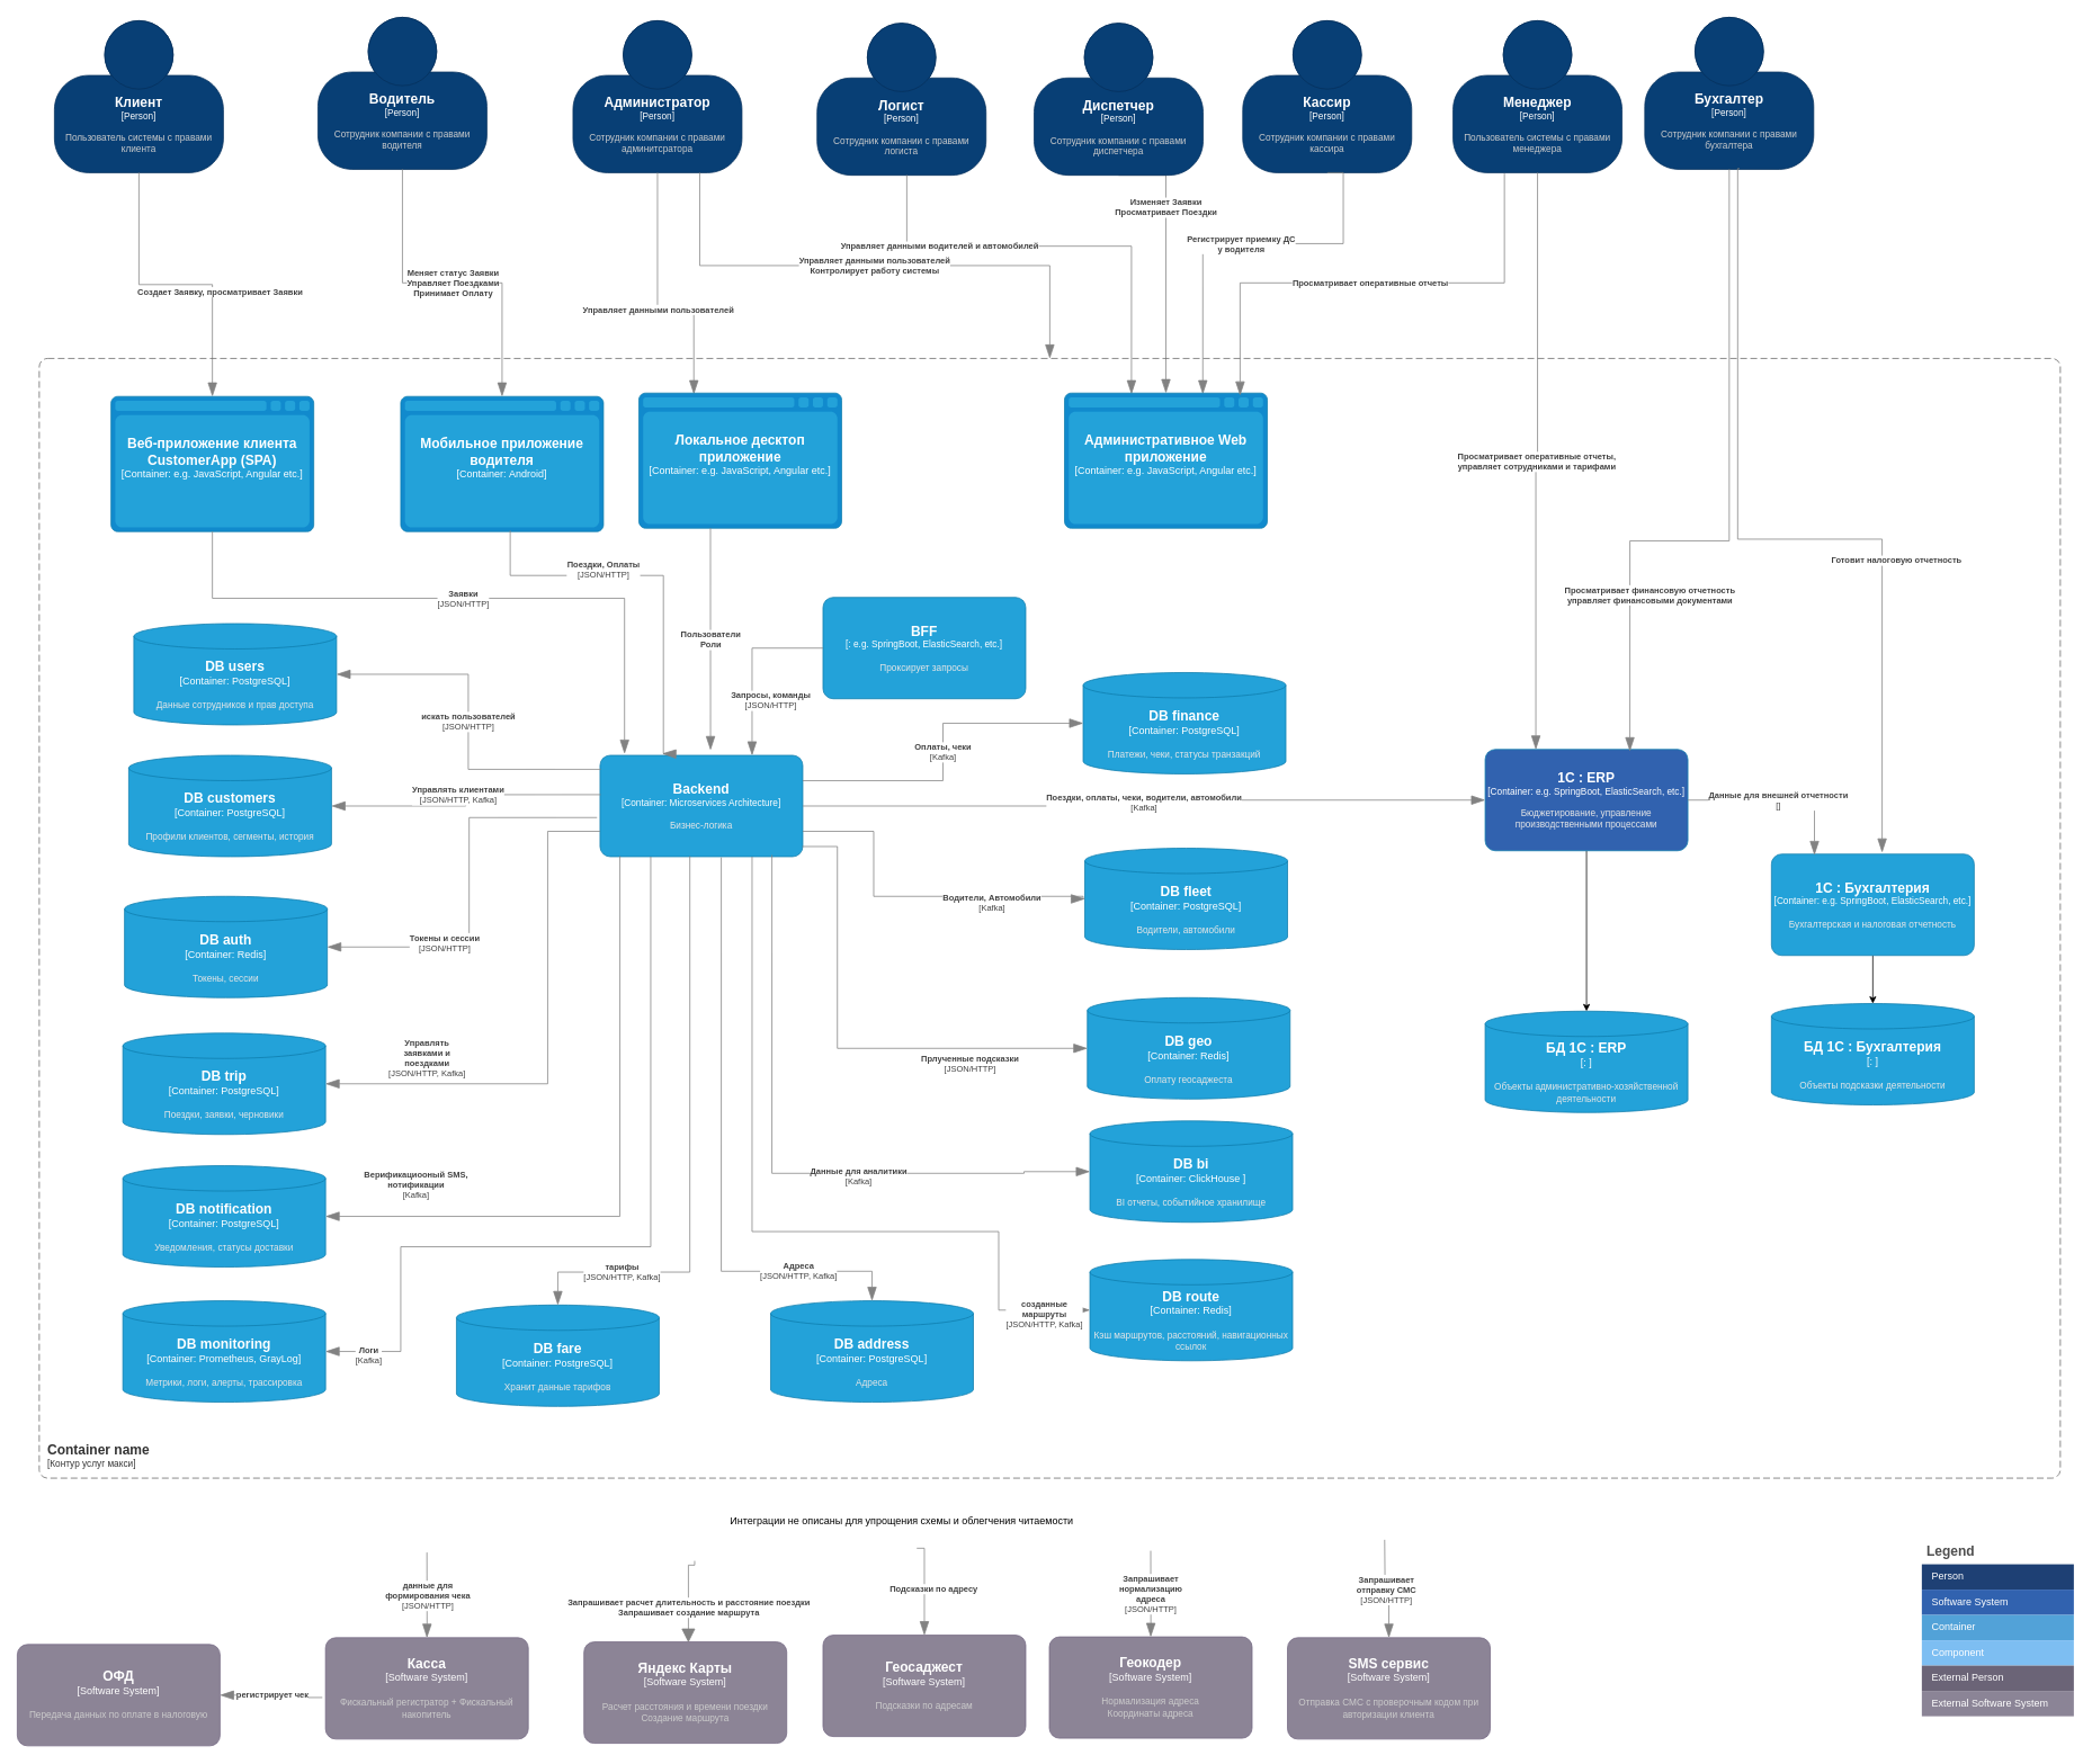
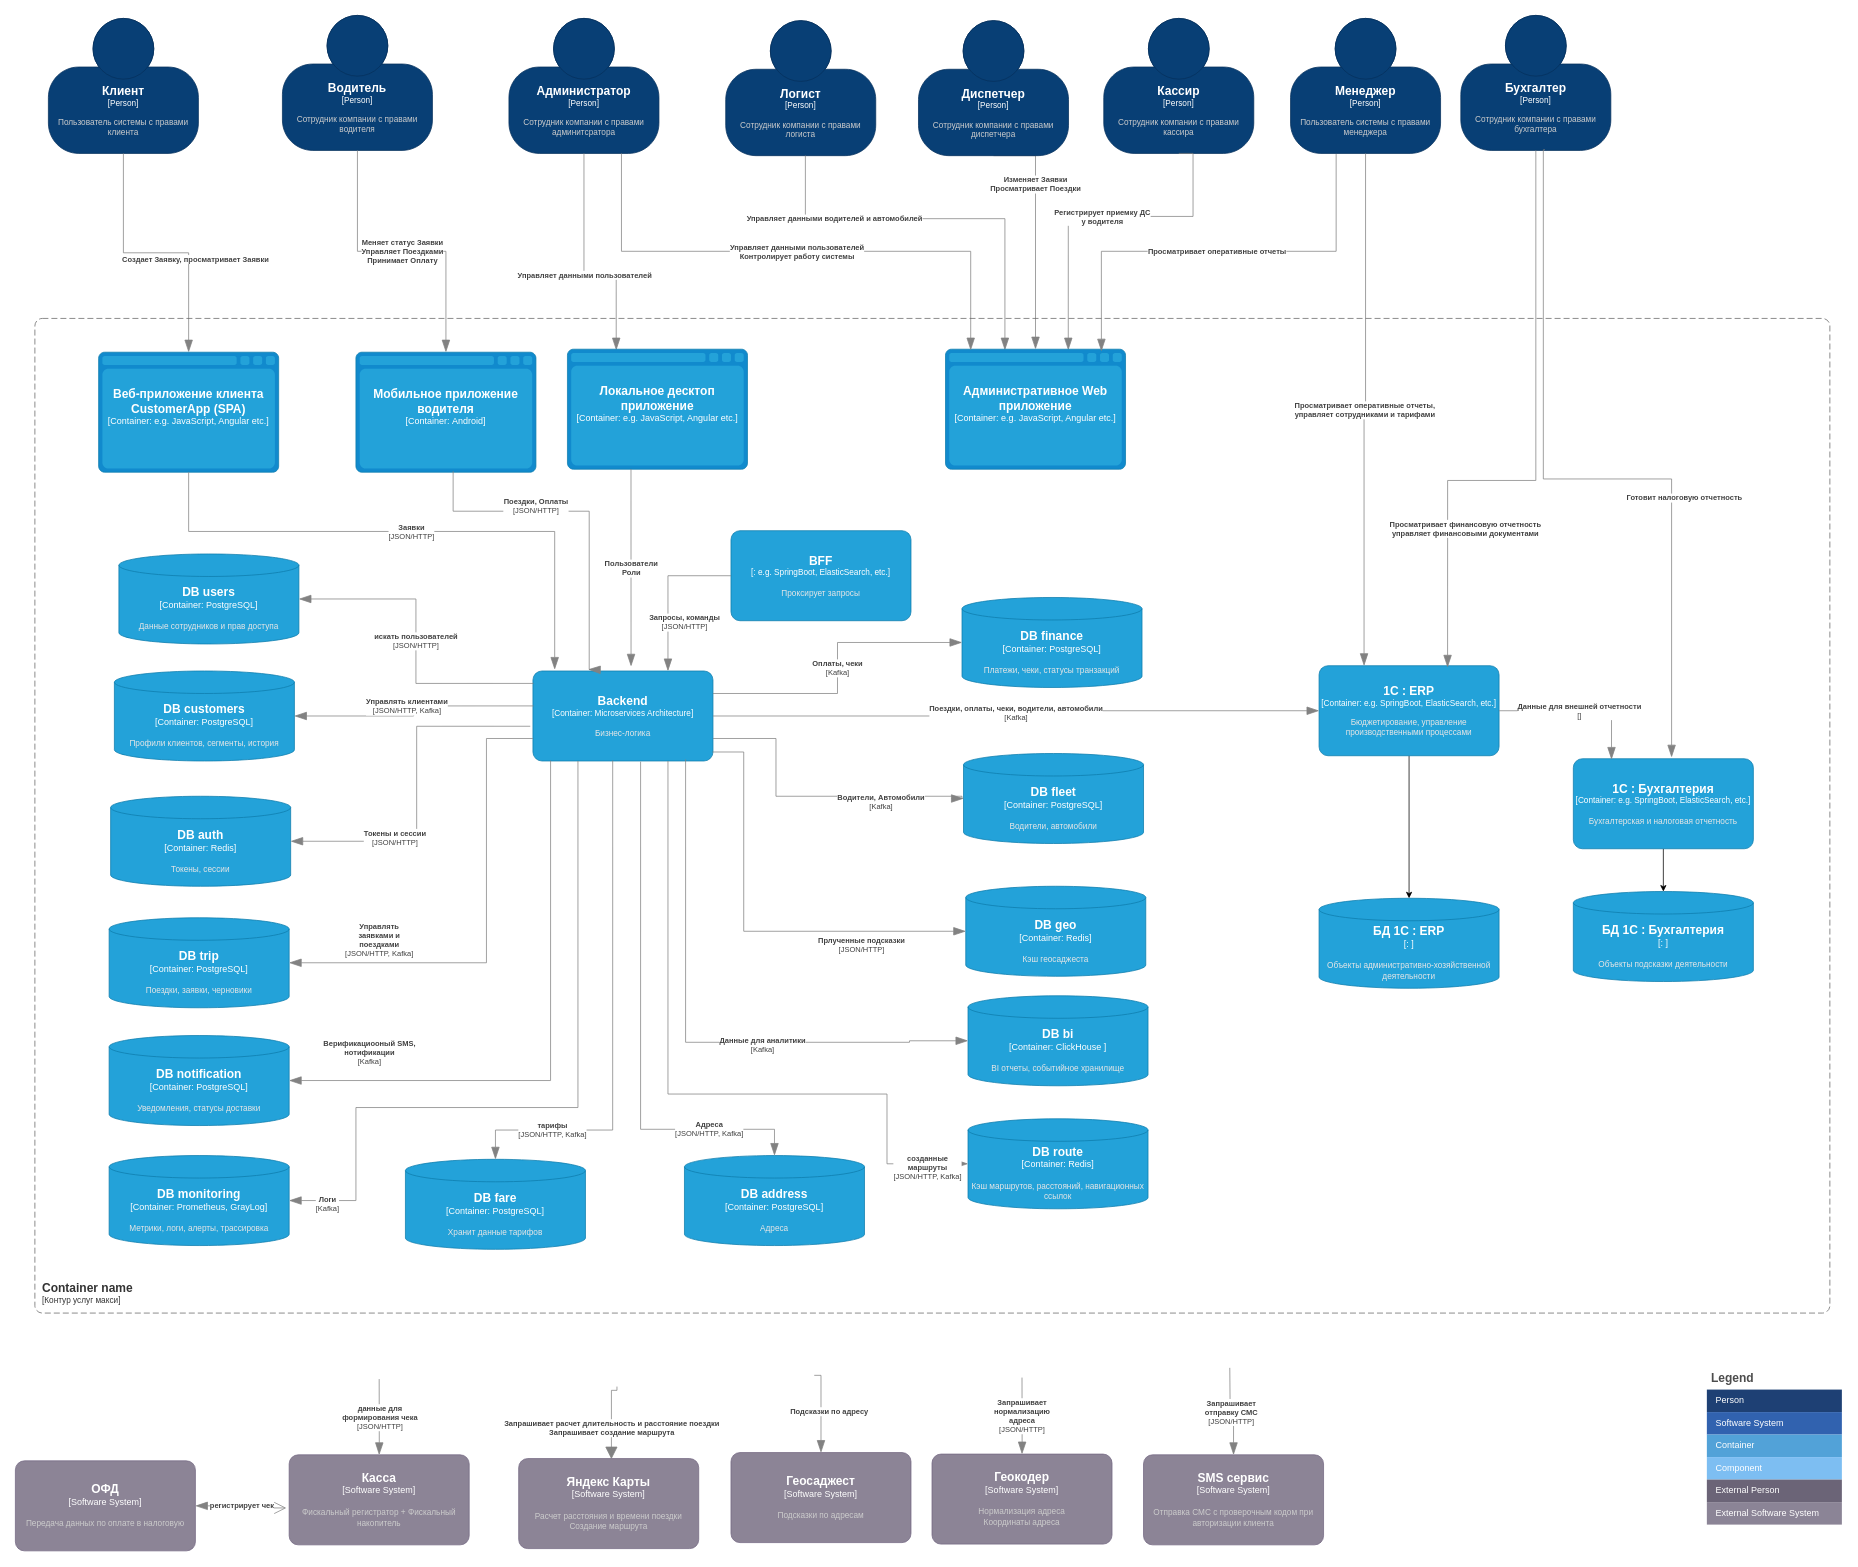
- <mxCell id="61" value="&lt;div style=&quot;text-align: left&quot;&gt;&lt;div style=&quot;text-align: center&quot;&gt;&lt;b&gt;Управляет данными пользователей&#10;Контролирует работу системы&lt;/b&gt;&lt;/div&gt;" style="endArrow=blockThin;html=1;fontSize=10;fontColor=#404040;strokeWidth=1;endFill=1;strokeColor=#828282;elbow=vertical;metaEdit=1;endSize=14;startSize=14;jumpStyle=arc;jumpSize=16;rounded=0;edgeStyle=orthogonalEdgeStyle;exitX=0.75;exitY=1;exitDx=0;exitDy=0;exitPerimeter=0;" parent="1" source="30" target="91" edge="1"><mxGeometry width="240" relative="1" as="geometry"><mxPoint x="-80" y="450" as="sourcePoint" /><mxPoint x="424" y="438" as="targetPoint" /></mxGeometry></mxCell>
+ <mxCell id="61" value="&lt;div style=&quot;text-align: left&quot;&gt;&lt;div style=&quot;text-align: center&quot;&gt;&lt;b&gt;Управляет данными пользователей&#10;Контролирует работу системы&lt;/b&gt;&lt;/div&gt;" style="endArrow=blockThin;html=1;fontSize=10;fontColor=#404040;strokeWidth=1;endFill=1;strokeColor=#828282;elbow=vertical;metaEdit=1;endSize=14;startSize=14;jumpStyle=arc;jumpSize=16;rounded=0;edgeStyle=orthogonalEdgeStyle;exitX=0.75;exitY=1;exitDx=0;exitDy=0;exitPerimeter=0;entryX=0.14;entryY=0.008;entryDx=0;entryDy=0;entryPerimeter=0;" parent="1" source="30" target="39" edge="1"><mxGeometry width="240" relative="1" as="geometry"><mxPoint x="-80" y="450" as="sourcePoint" /><mxPoint x="424" y="438" as="targetPoint" /></mxGeometry></mxCell>
- <mxCell id="43" value="&lt;font style=&quot;font-size: 16px&quot;&gt;&lt;b&gt;1С : ERP&lt;/b&gt;&lt;/font&gt;&lt;div&gt;[Container: e.g. SpringBoot, ElasticSearch, etc.]&lt;/div&gt;&lt;br&gt;&lt;div&gt;&lt;font style=&quot;font-size: 11px&quot;&gt;&lt;font color=&quot;#E6E6E6&quot;&gt;Бюджетирование, управление производственными процессами&lt;/font&gt;&lt;/div&gt;" style="rounded=1;whiteSpace=wrap;html=1;fontSize=11;labelBackgroundColor=none;fillColor=#3162af;fontColor=#ffffff;align=center;arcSize=10;strokeColor=#0E7DAD;metaEdit=1;resizable=0;points=[[0.25,0,0],[0.5,0,0],[0.75,0,0],[1,0.25,0],[1,0.5,0],[1,0.75,0],[0.75,1,0],[0.5,1,0],[0.25,1,0],[0,0.75,0],[0,0.5,0],[0,0.25,0]];" parent="1" vertex="1"><mxGeometry x="1758" y="887" width="240" height="120" as="geometry" /></mxCell>
+ <mxCell id="43" value="&lt;font style=&quot;font-size: 16px&quot;&gt;&lt;b&gt;1С : ERP&lt;/b&gt;&lt;/font&gt;&lt;div&gt;[Container: e.g. SpringBoot, ElasticSearch, etc.]&lt;/div&gt;&lt;br&gt;&lt;div&gt;&lt;font style=&quot;font-size: 11px&quot;&gt;&lt;font color=&quot;#E6E6E6&quot;&gt;Бюджетирование, управление производственными процессами&lt;/font&gt;&lt;/div&gt;" style="rounded=1;whiteSpace=wrap;html=1;fontSize=11;labelBackgroundColor=none;fillColor=#23A2D9;fontColor=#ffffff;align=center;arcSize=10;strokeColor=#0E7DAD;metaEdit=1;resizable=0;points=[[0.25,0,0],[0.5,0,0],[0.75,0,0],[1,0.25,0],[1,0.5,0],[1,0.75,0],[0.75,1,0],[0.5,1,0],[0.25,1,0],[0,0.75,0],[0,0.5,0],[0,0.25,0]];" parent="1" vertex="1"><mxGeometry x="1758" y="887" width="240" height="120" as="geometry" /></mxCell>
- <mxCell id="52" value="&lt;font style=&quot;font-size: 16px&quot;&gt;&lt;b&gt;DB geo&lt;/b&gt;&lt;/font&gt;&lt;div&gt;[Container:&amp;nbsp;Redis]&lt;/div&gt;&lt;br&gt;&lt;div&gt;&lt;font style=&quot;font-size: 11px&quot;&gt;&lt;font color=&quot;#E6E6E6&quot;&gt;Оплату геосаджеста&lt;/font&gt;&lt;/div&gt;" style="shape=cylinder3;size=15;whiteSpace=wrap;html=1;boundedLbl=1;rounded=0;labelBackgroundColor=none;fillColor=#23A2D9;fontSize=12;fontColor=#ffffff;align=center;strokeColor=#0E7DAD;metaEdit=1;points=[[0.5,0,0],[1,0.25,0],[1,0.5,0],[1,0.75,0],[0.5,1,0],[0,0.75,0],[0,0.5,0],[0,0.25,0]];resizable=0;" parent="1" vertex="1"><mxGeometry x="1287" y="1181" width="240" height="120" as="geometry" /></mxCell>
+ <mxCell id="52" value="&lt;font style=&quot;font-size: 16px&quot;&gt;&lt;b&gt;DB geo&lt;/b&gt;&lt;/font&gt;&lt;div&gt;[Container:&amp;nbsp;Redis]&lt;/div&gt;&lt;br&gt;&lt;div&gt;&lt;font style=&quot;font-size: 11px&quot;&gt;&lt;font color=&quot;#E6E6E6&quot;&gt;Кэш геосаджеста&lt;/font&gt;&lt;/div&gt;" style="shape=cylinder3;size=15;whiteSpace=wrap;html=1;boundedLbl=1;rounded=0;labelBackgroundColor=none;fillColor=#23A2D9;fontSize=12;fontColor=#ffffff;align=center;strokeColor=#0E7DAD;metaEdit=1;points=[[0.5,0,0],[1,0.25,0],[1,0.5,0],[1,0.75,0],[0.5,1,0],[0,0.75,0],[0,0.5,0],[0,0.25,0]];resizable=0;" parent="1" vertex="1"><mxGeometry x="1287" y="1181" width="240" height="120" as="geometry" /></mxCell>
- <mxCell id="90" value="Интеграции не описаны для упрощения схемы и облегчения читаемости" style="text;html=1;strokeColor=none;fillColor=none;align=center;verticalAlign=middle;whiteSpace=wrap;rounded=0;" parent="1" vertex="1"><mxGeometry x="728.5" y="1786" width="677" height="30" as="geometry" /></mxCell>
- <mxCell id="25" value="&lt;div style=&quot;text-align: left&quot;&gt;&lt;div style=&quot;text-align: center&quot;&gt;&lt;b&gt;регистрирует чек &lt;/b&gt;&lt;/div&gt;" style="endArrow=none;html=1;fontSize=10;fontColor=#404040;strokeWidth=1;endFill=1;strokeColor=#828282;elbow=vertical;metaEdit=1;endSize=14;startSize=14;jumpStyle=arc;jumpSize=16;rounded=0;edgeStyle=orthogonalEdgeStyle;exitX=1;exitY=0.5;exitDx=0;exitDy=0;exitPerimeter=0;entryX=-0.016;entryY=0.59;entryDx=0;entryDy=0;entryPerimeter=0;startArrow=blockThin;startFill=1;" parent="1" source="24" target="23" edge="1"><mxGeometry x="-0.002" width="240" relative="1" as="geometry"><mxPoint x="1450" y="826" as="sourcePoint" /><mxPoint x="1690" y="826" as="targetPoint" /><mxPoint as="offset" /></mxGeometry></mxCell>
+ <mxCell id="25" value="&lt;div style=&quot;text-align: left&quot;&gt;&lt;div style=&quot;text-align: center&quot;&gt;&lt;b&gt;регистрирует чек &lt;/b&gt;&lt;/div&gt;" style="endArrow=open;html=1;fontSize=10;fontColor=#404040;strokeWidth=1;endFill=1;strokeColor=#828282;elbow=vertical;metaEdit=1;endSize=14;startSize=14;jumpStyle=arc;jumpSize=16;rounded=0;edgeStyle=orthogonalEdgeStyle;exitX=1;exitY=0.5;exitDx=0;exitDy=0;exitPerimeter=0;entryX=-0.016;entryY=0.59;entryDx=0;entryDy=0;entryPerimeter=0;startArrow=blockThin;startFill=1;" parent="1" source="24" target="23" edge="1"><mxGeometry x="-0.002" width="240" relative="1" as="geometry"><mxPoint x="1450" y="826" as="sourcePoint" /><mxPoint x="1690" y="826" as="targetPoint" /><mxPoint as="offset" /></mxGeometry></mxCell>
